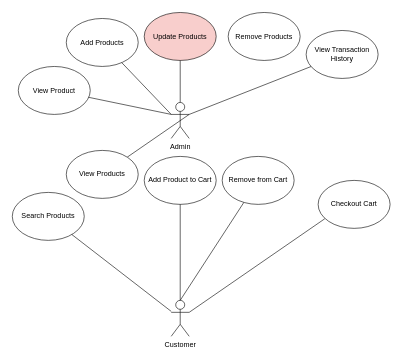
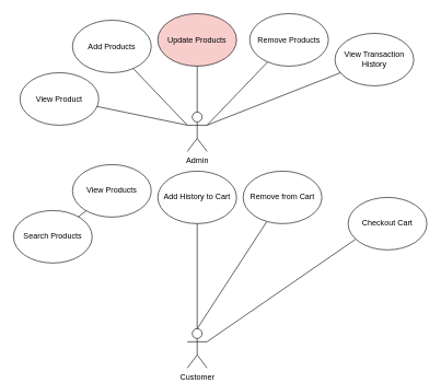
- <mxCell id="8" value="" style="endArrow=none;html=1;rounded=0;exitX=1;exitY=0.333;exitDx=0;exitDy=0;exitPerimeter=0;" edge="1" parent="1" source="4" target="12"><mxGeometry width="50" height="50" relative="1" as="geometry"><mxPoint x="290" y="340" as="sourcePoint" /><mxPoint x="340" y="290" as="targetPoint" /></mxGeometry></mxCell>
+ <mxCell id="8" value="" style="endArrow=none;html=1;rounded=0;exitX=1;exitY=0.333;exitDx=0;exitDy=0;exitPerimeter=0;" edge="1" parent="1" source="4" target="7"><mxGeometry width="50" height="50" relative="1" as="geometry"><mxPoint x="290" y="340" as="sourcePoint" /><mxPoint x="340" y="290" as="targetPoint" /></mxGeometry></mxCell>
- <mxCell id="13" value="Add Product to Cart" style="ellipse;whiteSpace=wrap;html=1;" vertex="1" parent="1"><mxGeometry x="240" y="260" width="120" height="80" as="geometry" /></mxCell>
+ <mxCell id="13" value="Add History to Cart" style="ellipse;whiteSpace=wrap;html=1;" vertex="1" parent="1"><mxGeometry x="240" y="260" width="120" height="80" as="geometry" /></mxCell>
- <mxCell id="18" value="" style="endArrow=none;html=1;rounded=0;" edge="1" parent="1" source="17" target="10"><mxGeometry width="50" height="50" relative="1" as="geometry"><mxPoint x="290" y="340" as="sourcePoint" /><mxPoint x="340" y="290" as="targetPoint" /></mxGeometry></mxCell>
+ <mxCell id="18" value="" style="endArrow=none;html=1;rounded=0;" edge="1" parent="1" source="17" target="12"><mxGeometry width="50" height="50" relative="1" as="geometry"><mxPoint x="290" y="340" as="sourcePoint" /><mxPoint x="340" y="290" as="targetPoint" /></mxGeometry></mxCell>
